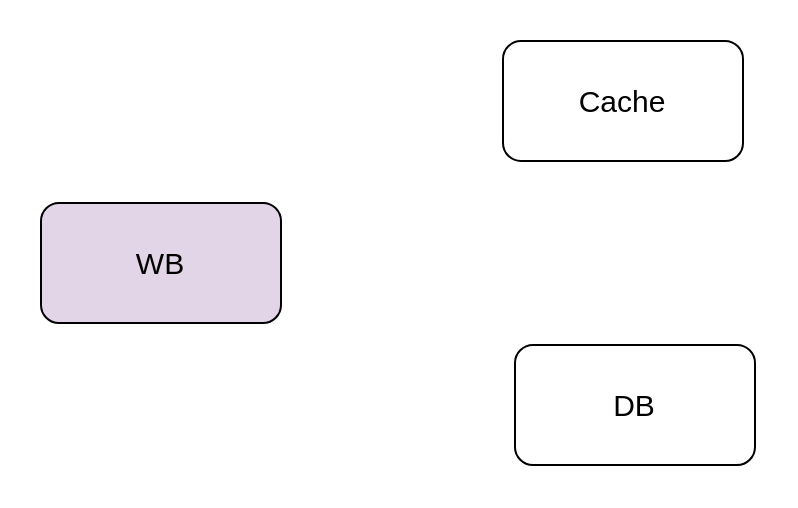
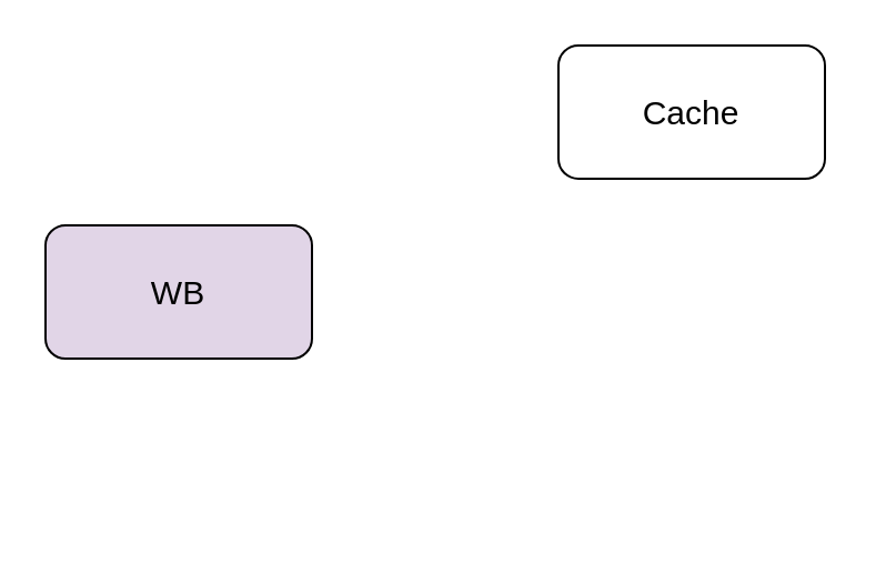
- <mxCell id="4" value="DB" style="rounded=1;whiteSpace=wrap;html=1;fontSize=15;" vertex="1" parent="1"><mxGeometry x="257" y="172" width="120" height="60" as="geometry" /></mxCell>
